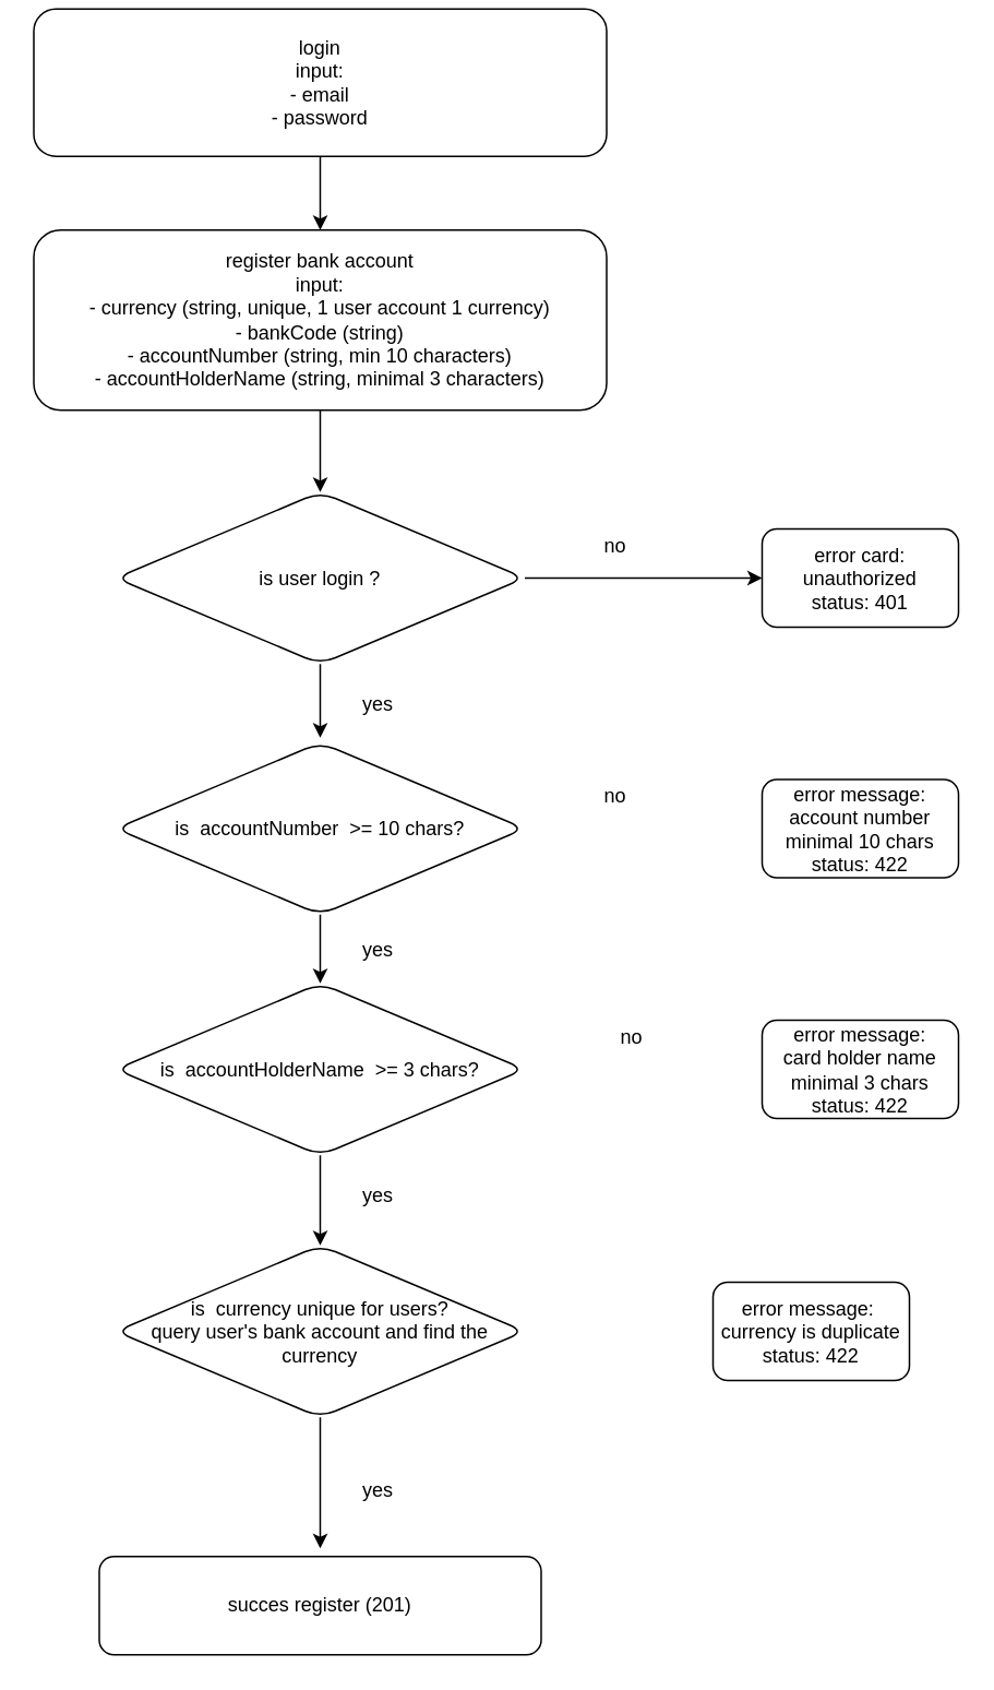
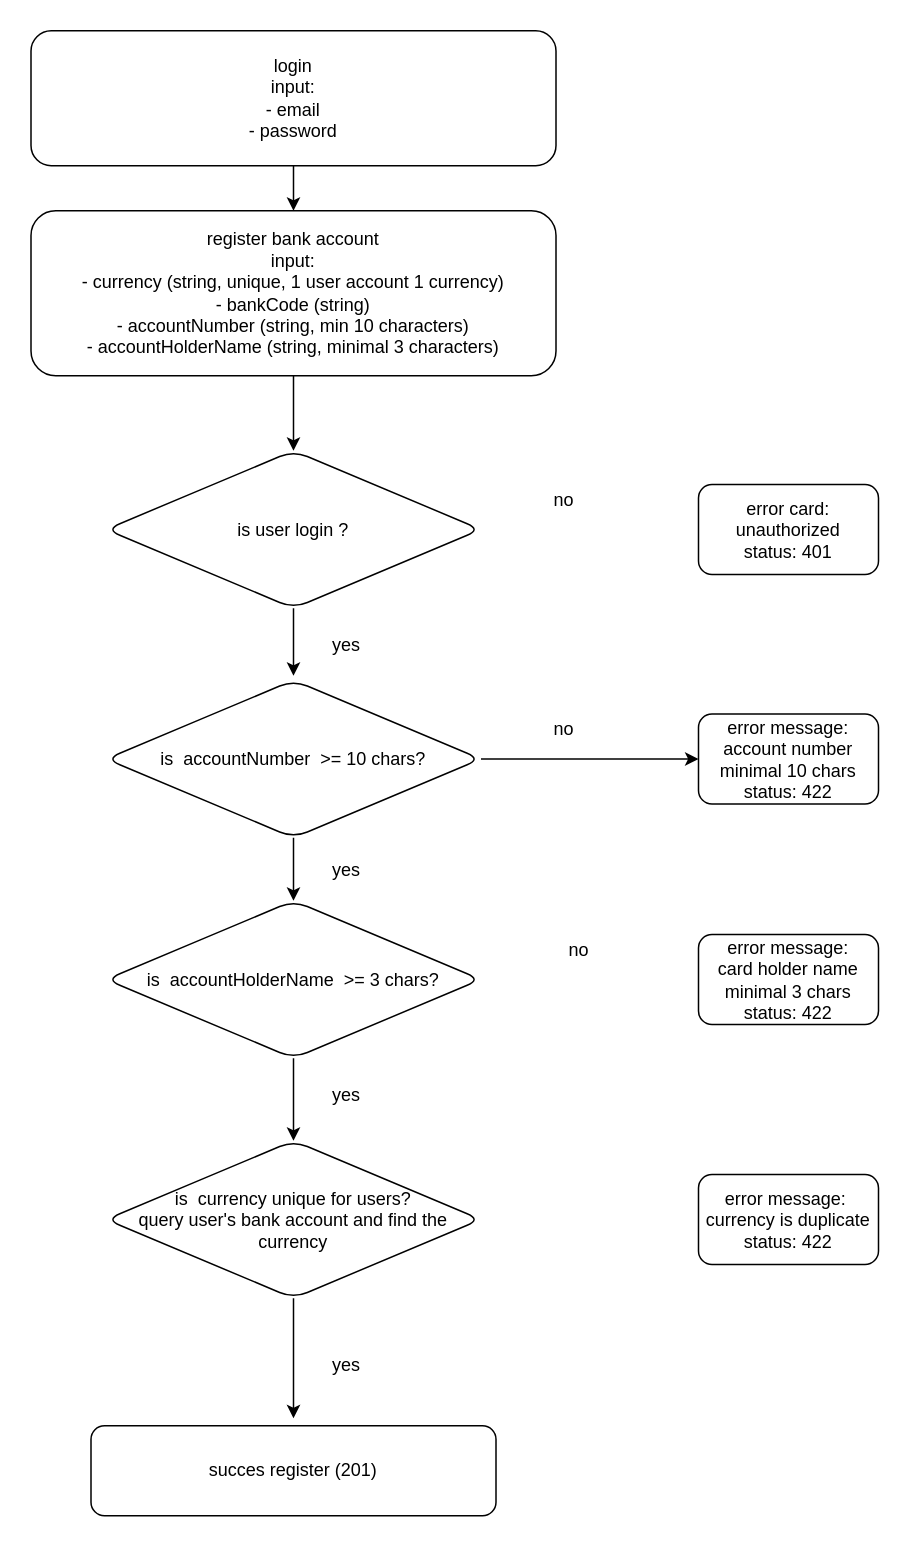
- <mxCell id="3" value="login&lt;br&gt;input:&lt;br&gt;- email&lt;br&gt;- password" style="rounded=1;whiteSpace=wrap;html=1;shadow=0;strokeWidth=1;glass=0;" vertex="1" parent="1"><mxGeometry x="20" y="5" width="350" height="90" as="geometry" /></mxCell>
+ <mxCell id="3" value="login&lt;br&gt;input:&lt;br&gt;- email&lt;br&gt;- password" style="rounded=1;whiteSpace=wrap;html=1;shadow=0;strokeWidth=1;glass=0;" vertex="1" parent="1"><mxGeometry x="20" y="20" width="350" height="90" as="geometry" /></mxCell>
- <mxCell id="7" value="" style="edgeStyle=orthogonalEdgeStyle;rounded=0;orthogonalLoop=1;jettySize=auto;html=1;" edge="1" parent="1" source="8" target="21"><mxGeometry relative="1" as="geometry" /></mxCell>
+ <mxCell id="10" value="" style="edgeStyle=orthogonalEdgeStyle;rounded=0;orthogonalLoop=1;jettySize=auto;html=1;" edge="1" parent="1" source="11" target="22"><mxGeometry relative="1" as="geometry" /></mxCell>
- <mxCell id="24" value="error message:&amp;nbsp;&lt;br&gt;currency is duplicate&lt;br&gt;status: 422" style="whiteSpace=wrap;html=1;rounded=1;shadow=0;strokeWidth=1;glass=0;" vertex="1" parent="1"><mxGeometry x="435" y="782.5" width="120" height="60" as="geometry" /></mxCell>
+ <mxCell id="24" value="error message:&amp;nbsp;&lt;br&gt;currency is duplicate&lt;br&gt;status: 422" style="whiteSpace=wrap;html=1;rounded=1;shadow=0;strokeWidth=1;glass=0;" vertex="1" parent="1"><mxGeometry x="465" y="782.5" width="120" height="60" as="geometry" /></mxCell>
